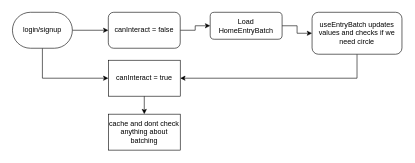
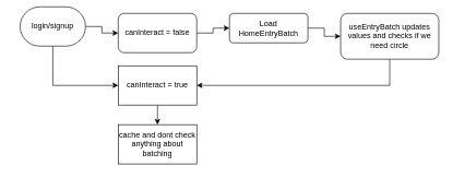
- <mxCell id="4" value="login/signup" style="rounded=1;whiteSpace=wrap;html=1;arcSize=50;" vertex="1" parent="1"><mxGeometry x="20" y="20" width="100" height="60" as="geometry" /></mxCell>
+ <mxCell id="4" value="login/signup" style="rounded=1;whiteSpace=wrap;html=1;arcSize=50;" vertex="1" parent="1"><mxGeometry x="30" y="10" width="100" height="60" as="geometry" /></mxCell>
